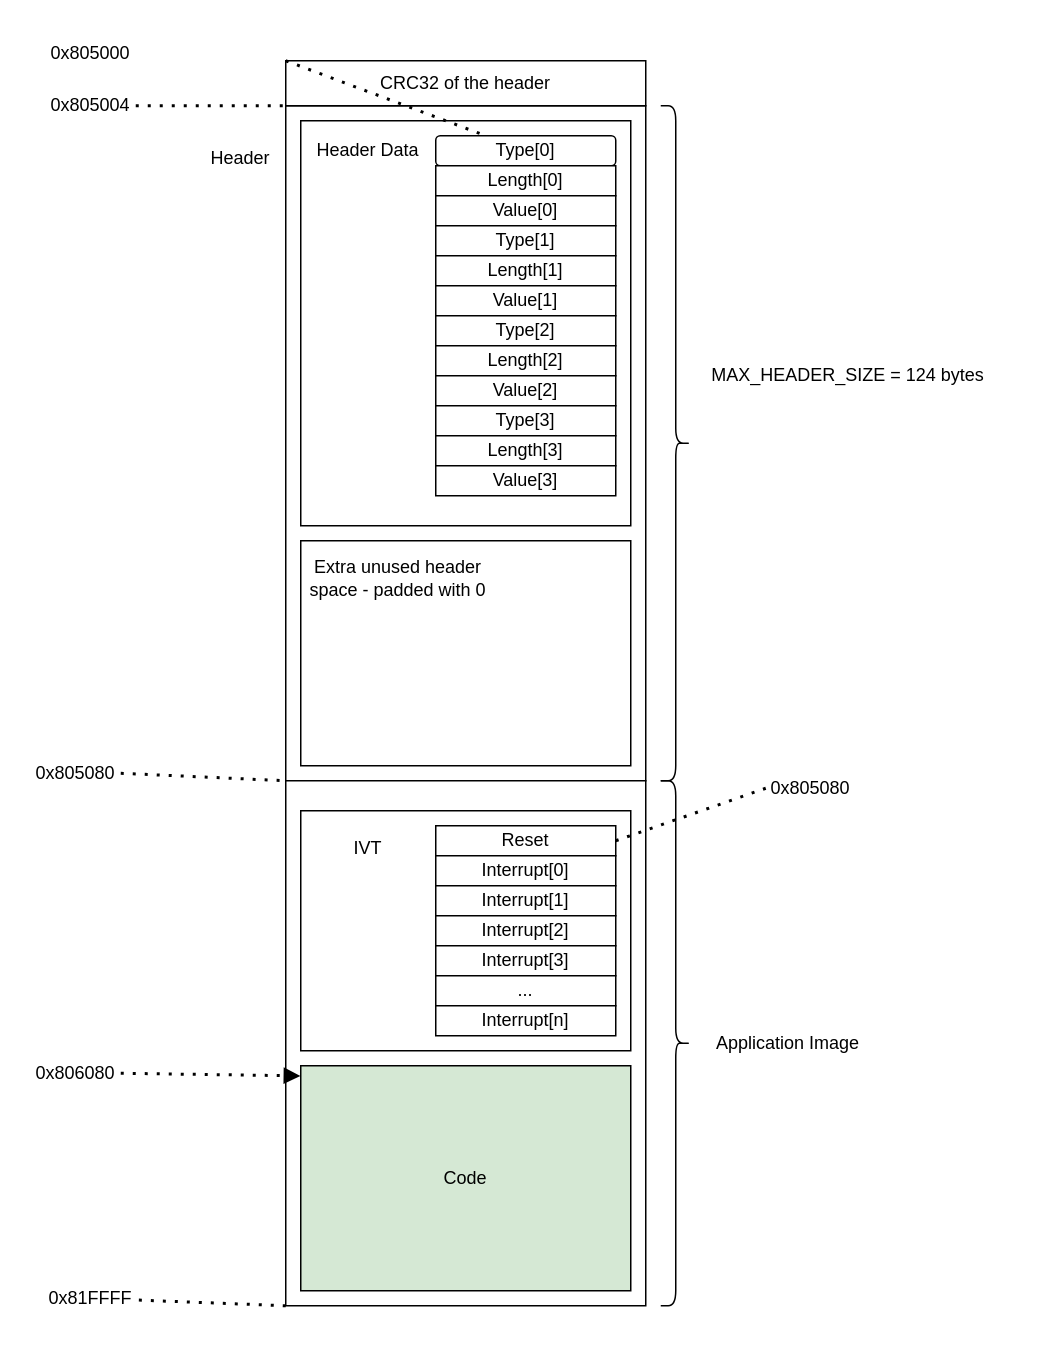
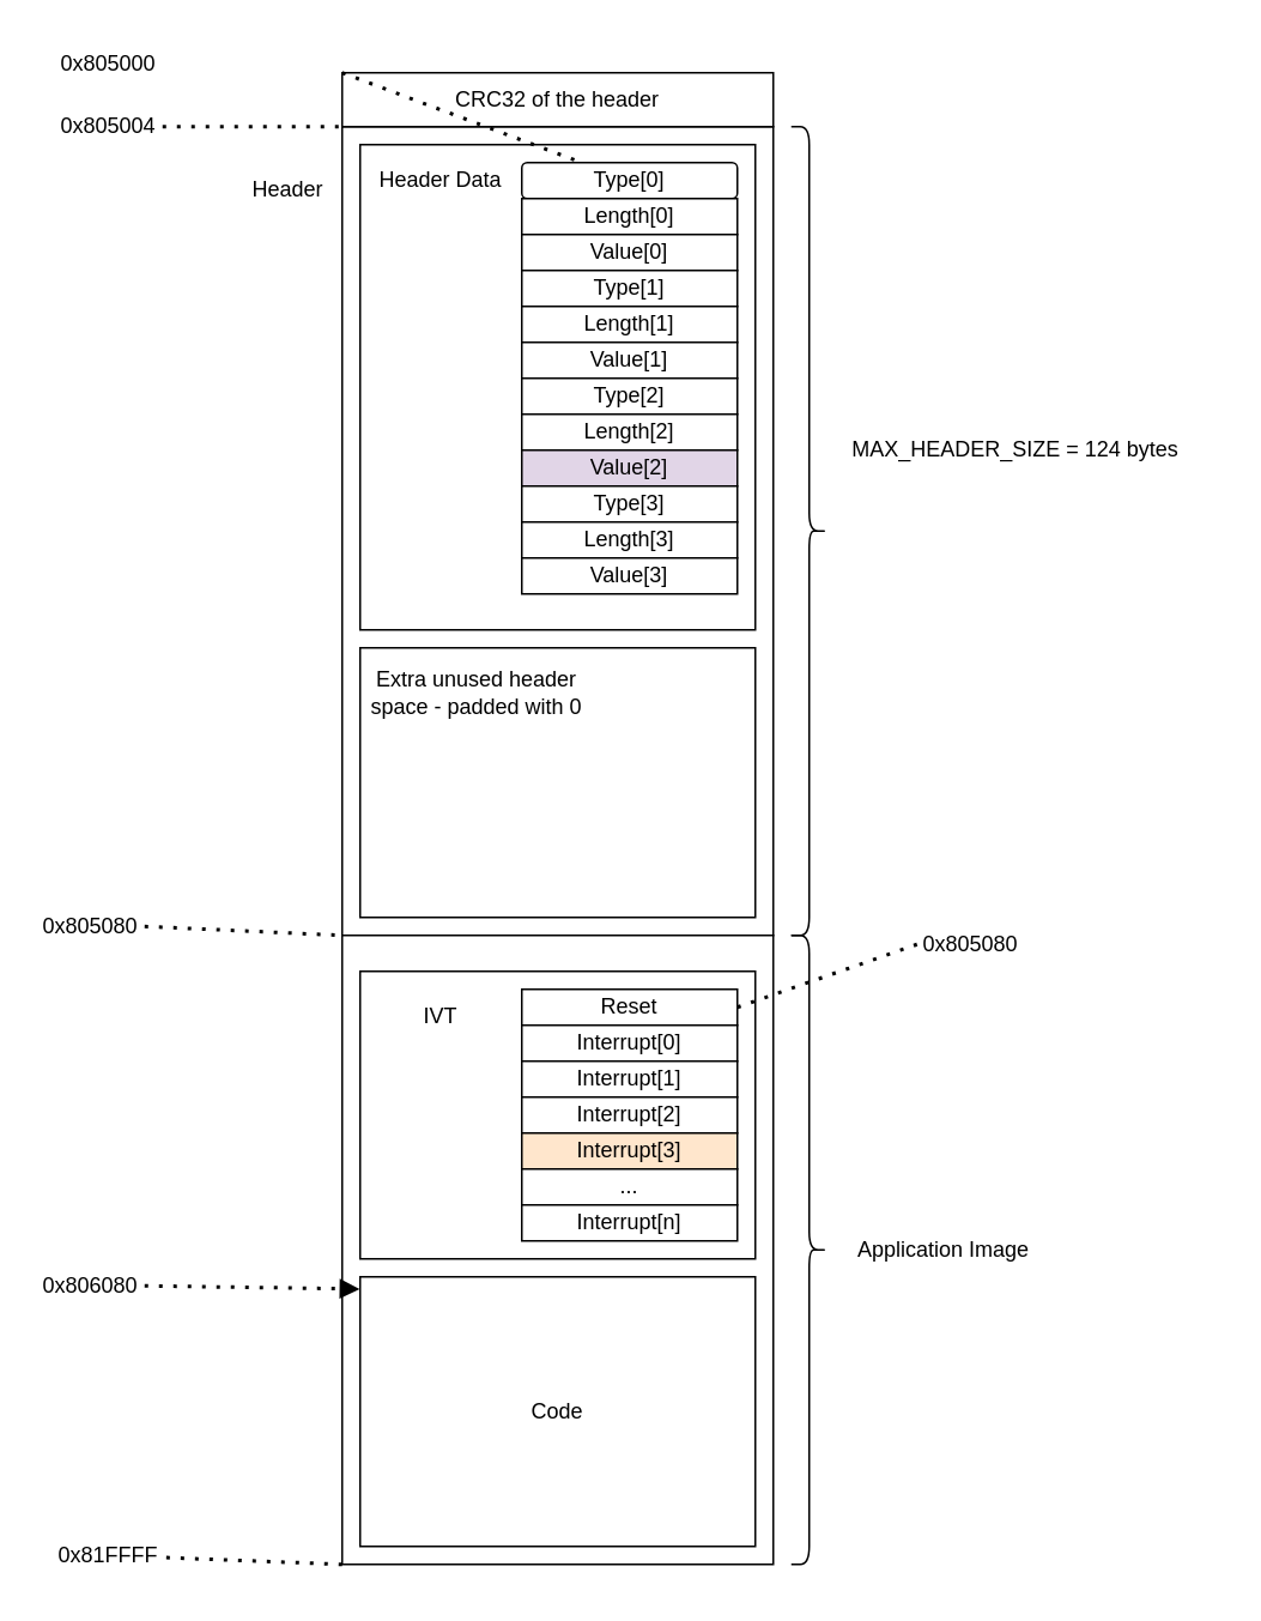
- <mxCell id="42" value="Value[2]" style="rounded=0;whiteSpace=wrap;html=1;" parent="1" vertex="1"><mxGeometry x="290" y="250" width="120" height="20" as="geometry" /></mxCell>
+ <mxCell id="42" value="Value[2]" style="rounded=0;whiteSpace=wrap;html=1;fillColor=#e1d5e7;" parent="1" vertex="1"><mxGeometry x="290" y="250" width="120" height="20" as="geometry" /></mxCell>
- <mxCell id="29" value="Interrupt[3]" style="rounded=0;whiteSpace=wrap;html=1;" parent="1" vertex="1"><mxGeometry x="290" y="630" width="120" height="20" as="geometry" /></mxCell>
+ <mxCell id="29" value="Interrupt[3]" style="rounded=0;whiteSpace=wrap;html=1;fillColor=#ffe6cc;" parent="1" vertex="1"><mxGeometry x="290" y="630" width="120" height="20" as="geometry" /></mxCell>
- <mxCell id="31" value="Code" style="rounded=0;whiteSpace=wrap;html=1;fillColor=#d5e8d4;" parent="1" vertex="1"><mxGeometry x="200" y="710" width="220" height="150" as="geometry" /></mxCell>
+ <mxCell id="31" value="Code" style="rounded=0;whiteSpace=wrap;html=1;" parent="1" vertex="1"><mxGeometry x="200" y="710" width="220" height="150" as="geometry" /></mxCell>
